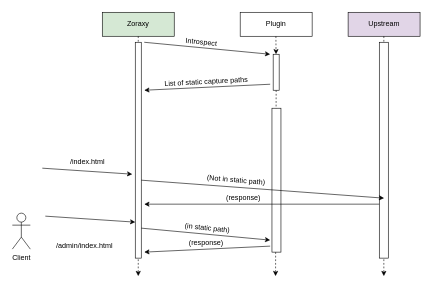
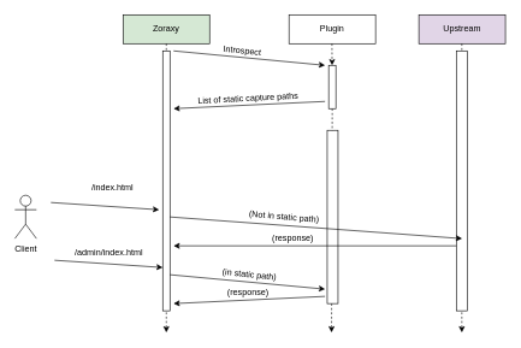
- <mxCell id="18" value="/index.html" style="text;html=1;align=center;verticalAlign=middle;resizable=0;points=[];;autosize=1;" vertex="1" parent="1"><mxGeometry x="110" y="260" width="70" height="20" as="geometry" /></mxCell>
+ <mxCell id="18" value="/index.html" style="text;html=1;align=center;verticalAlign=middle;resizable=0;points=[];;autosize=1;" vertex="1" parent="1"><mxGeometry x="120" y="250" width="70" height="20" as="geometry" /></mxCell>
- <mxCell id="14" value="Client" style="shape=umlActor;verticalLabelPosition=bottom;labelBackgroundColor=#ffffff;verticalAlign=top;html=1;outlineConnect=0;" vertex="1" parent="1"><mxGeometry x="20" y="355" width="30" height="60" as="geometry" /></mxCell>
+ <mxCell id="14" value="Client" style="shape=umlActor;verticalLabelPosition=bottom;labelBackgroundColor=#ffffff;verticalAlign=top;html=1;outlineConnect=0;" vertex="1" parent="1"><mxGeometry x="20" y="270" width="30" height="60" as="geometry" /></mxCell>
- <mxCell id="23" value="/admin/index.html" style="text;html=1;align=center;verticalAlign=middle;resizable=0;points=[];;autosize=1;" vertex="1" parent="1"><mxGeometry x="85" y="400" width="110" height="20" as="geometry" /></mxCell>
+ <mxCell id="23" value="/admin/index.html" style="text;html=1;align=center;verticalAlign=middle;resizable=0;points=[];;autosize=1;" vertex="1" parent="1"><mxGeometry x="95" y="340" width="110" height="20" as="geometry" /></mxCell>
